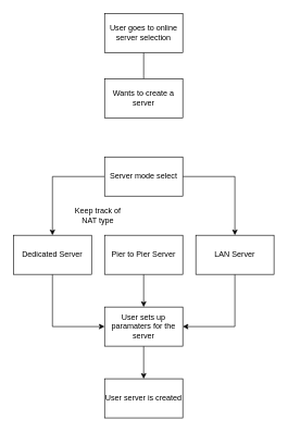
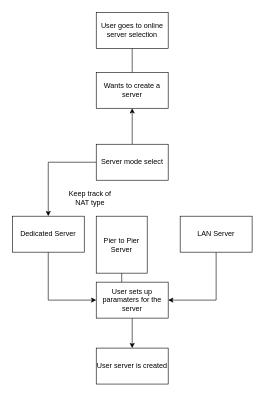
- <mxCell id="6" style="edgeStyle=orthogonalEdgeStyle;rounded=0;orthogonalLoop=1;jettySize=auto;html=1;entryX=0.5;entryY=0;entryDx=0;entryDy=0;" edge="1" parent="1" source="7" target="9"><mxGeometry relative="1" as="geometry" /></mxCell>
+ <mxCell id="6" style="edgeStyle=orthogonalEdgeStyle;rounded=0;orthogonalLoop=1;jettySize=auto;html=1;" edge="1" parent="1" source="7" target="4"><mxGeometry relative="1" as="geometry" /></mxCell>
- <mxCell id="13" value="Pier to Pier Server" style="rounded=0;whiteSpace=wrap;html=1;" vertex="1" parent="1"><mxGeometry x="160" y="360" width="120" height="60" as="geometry" /></mxCell>
+ <mxCell id="13" value="Pier to Pier Server" style="rounded=0;whiteSpace=wrap;html=1;" vertex="1" parent="1"><mxGeometry x="160" y="360" width="85" height="95" as="geometry" /></mxCell>
